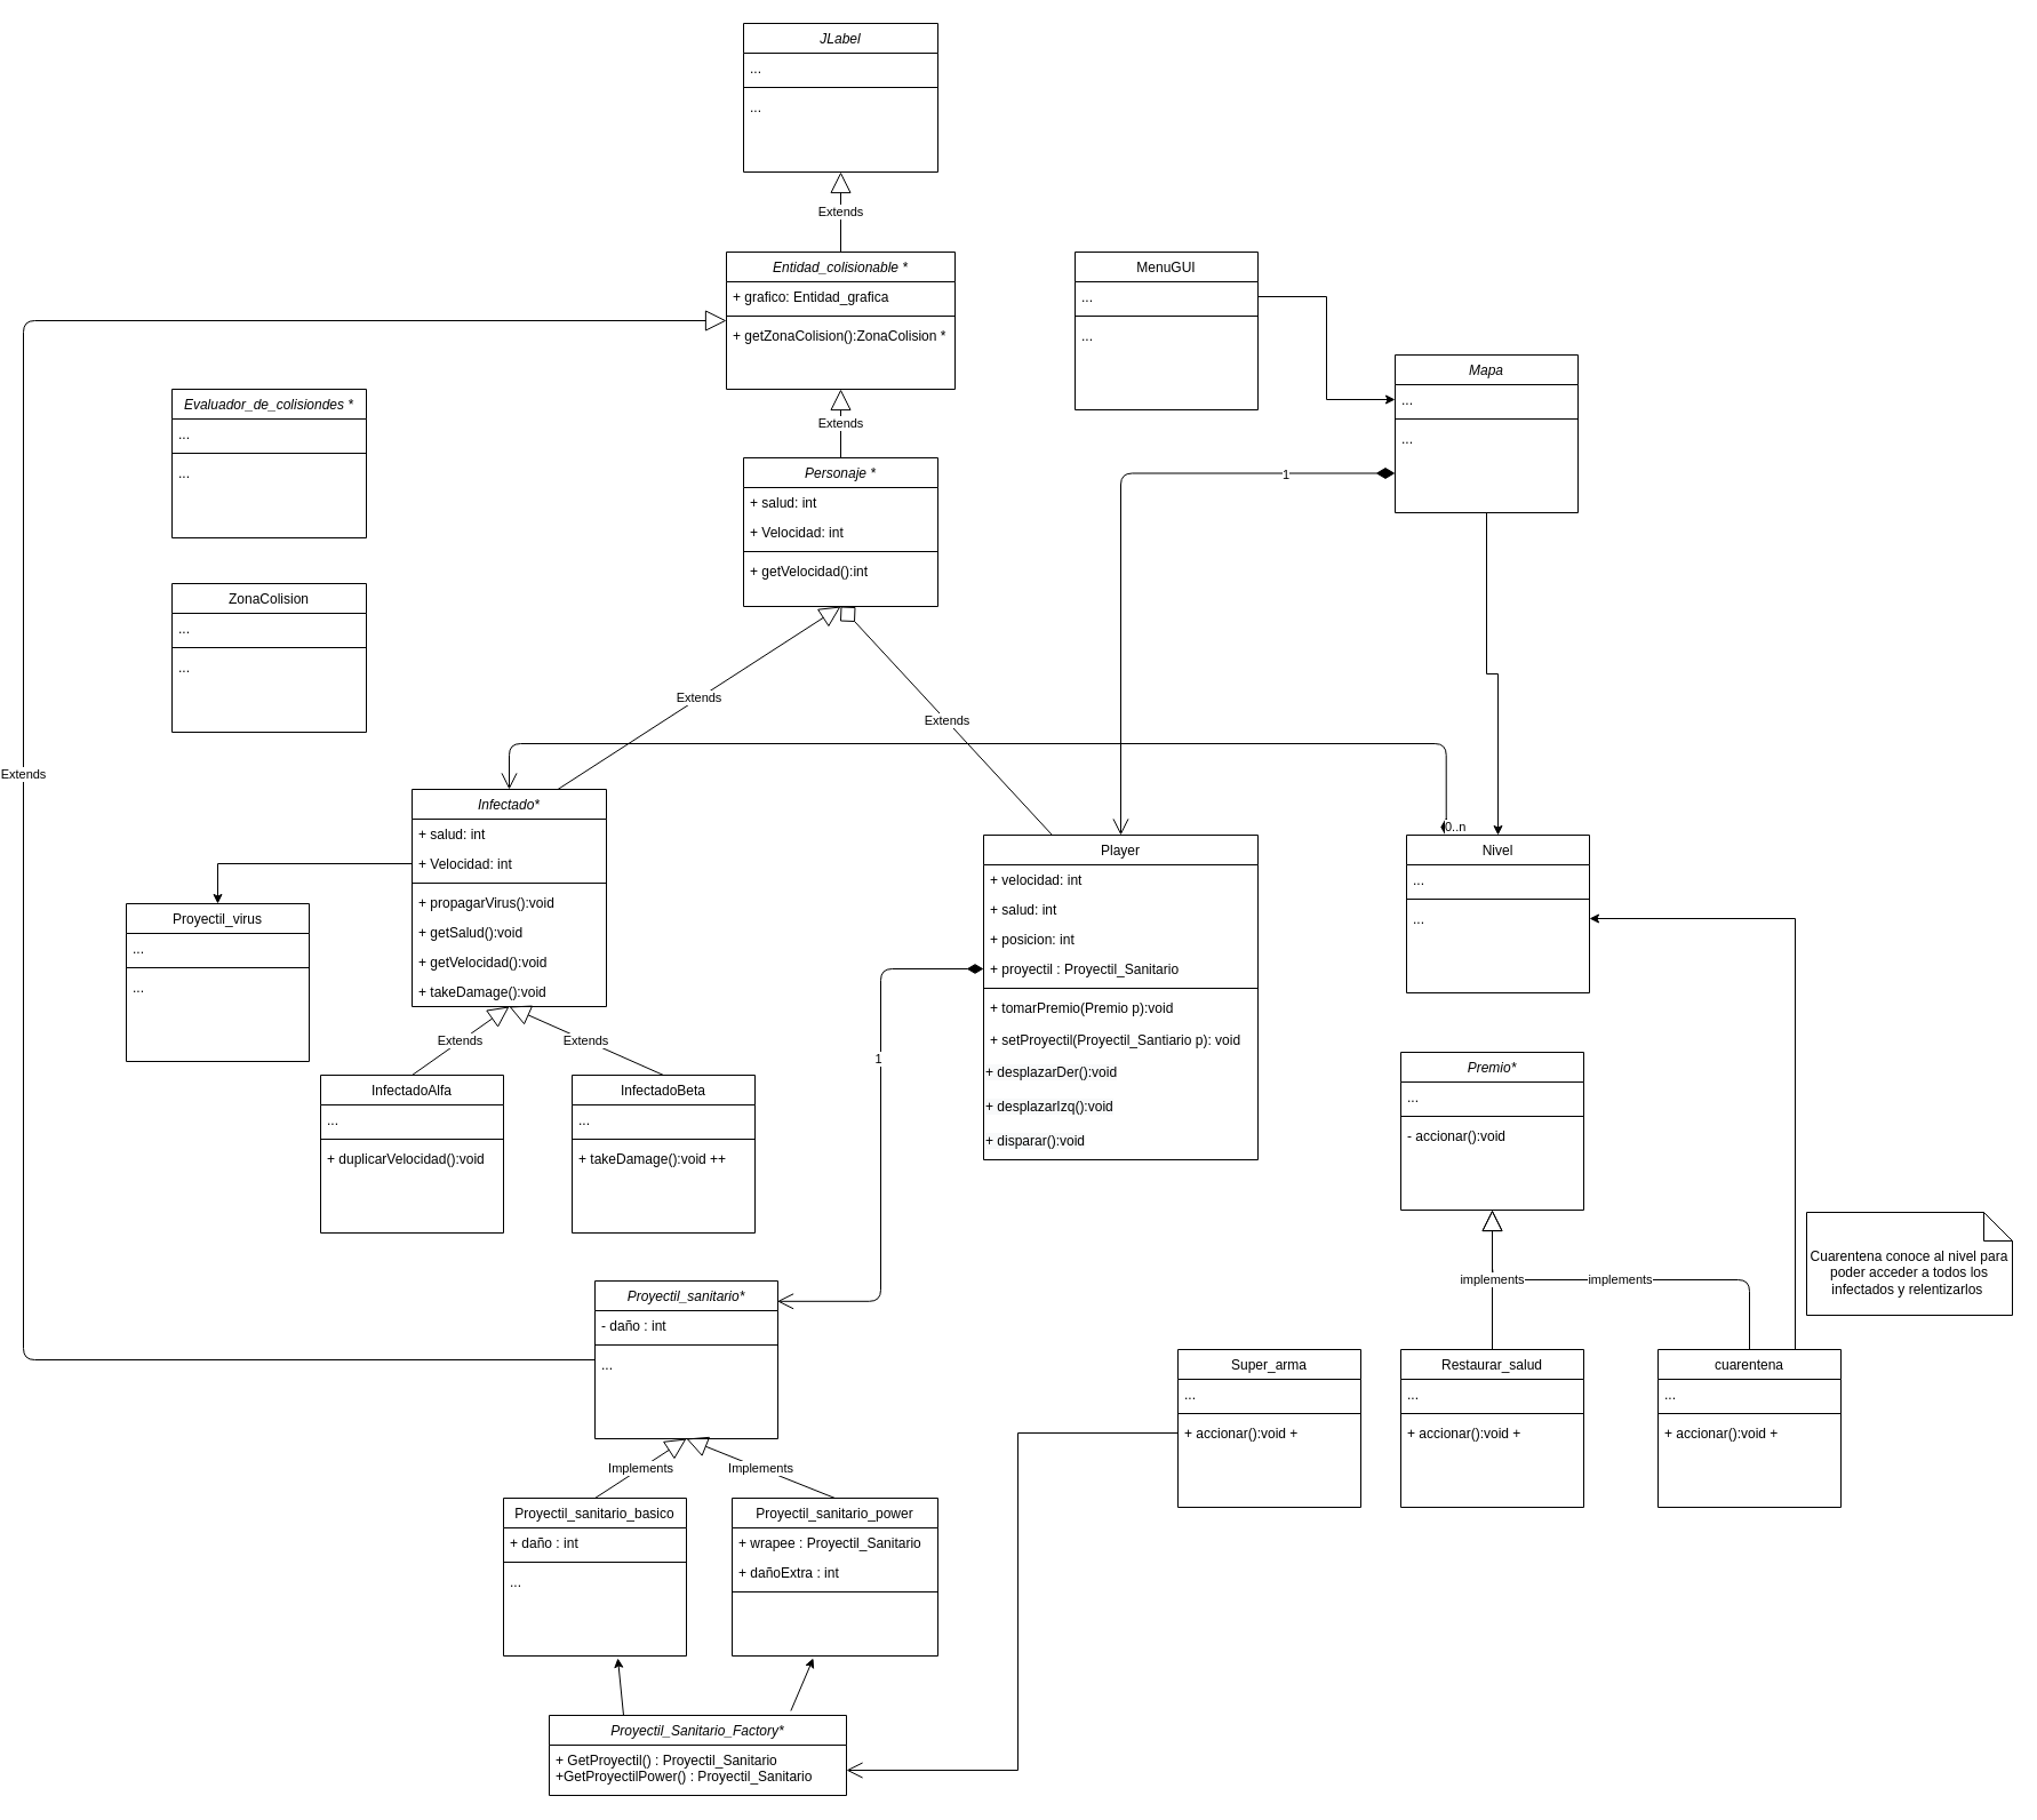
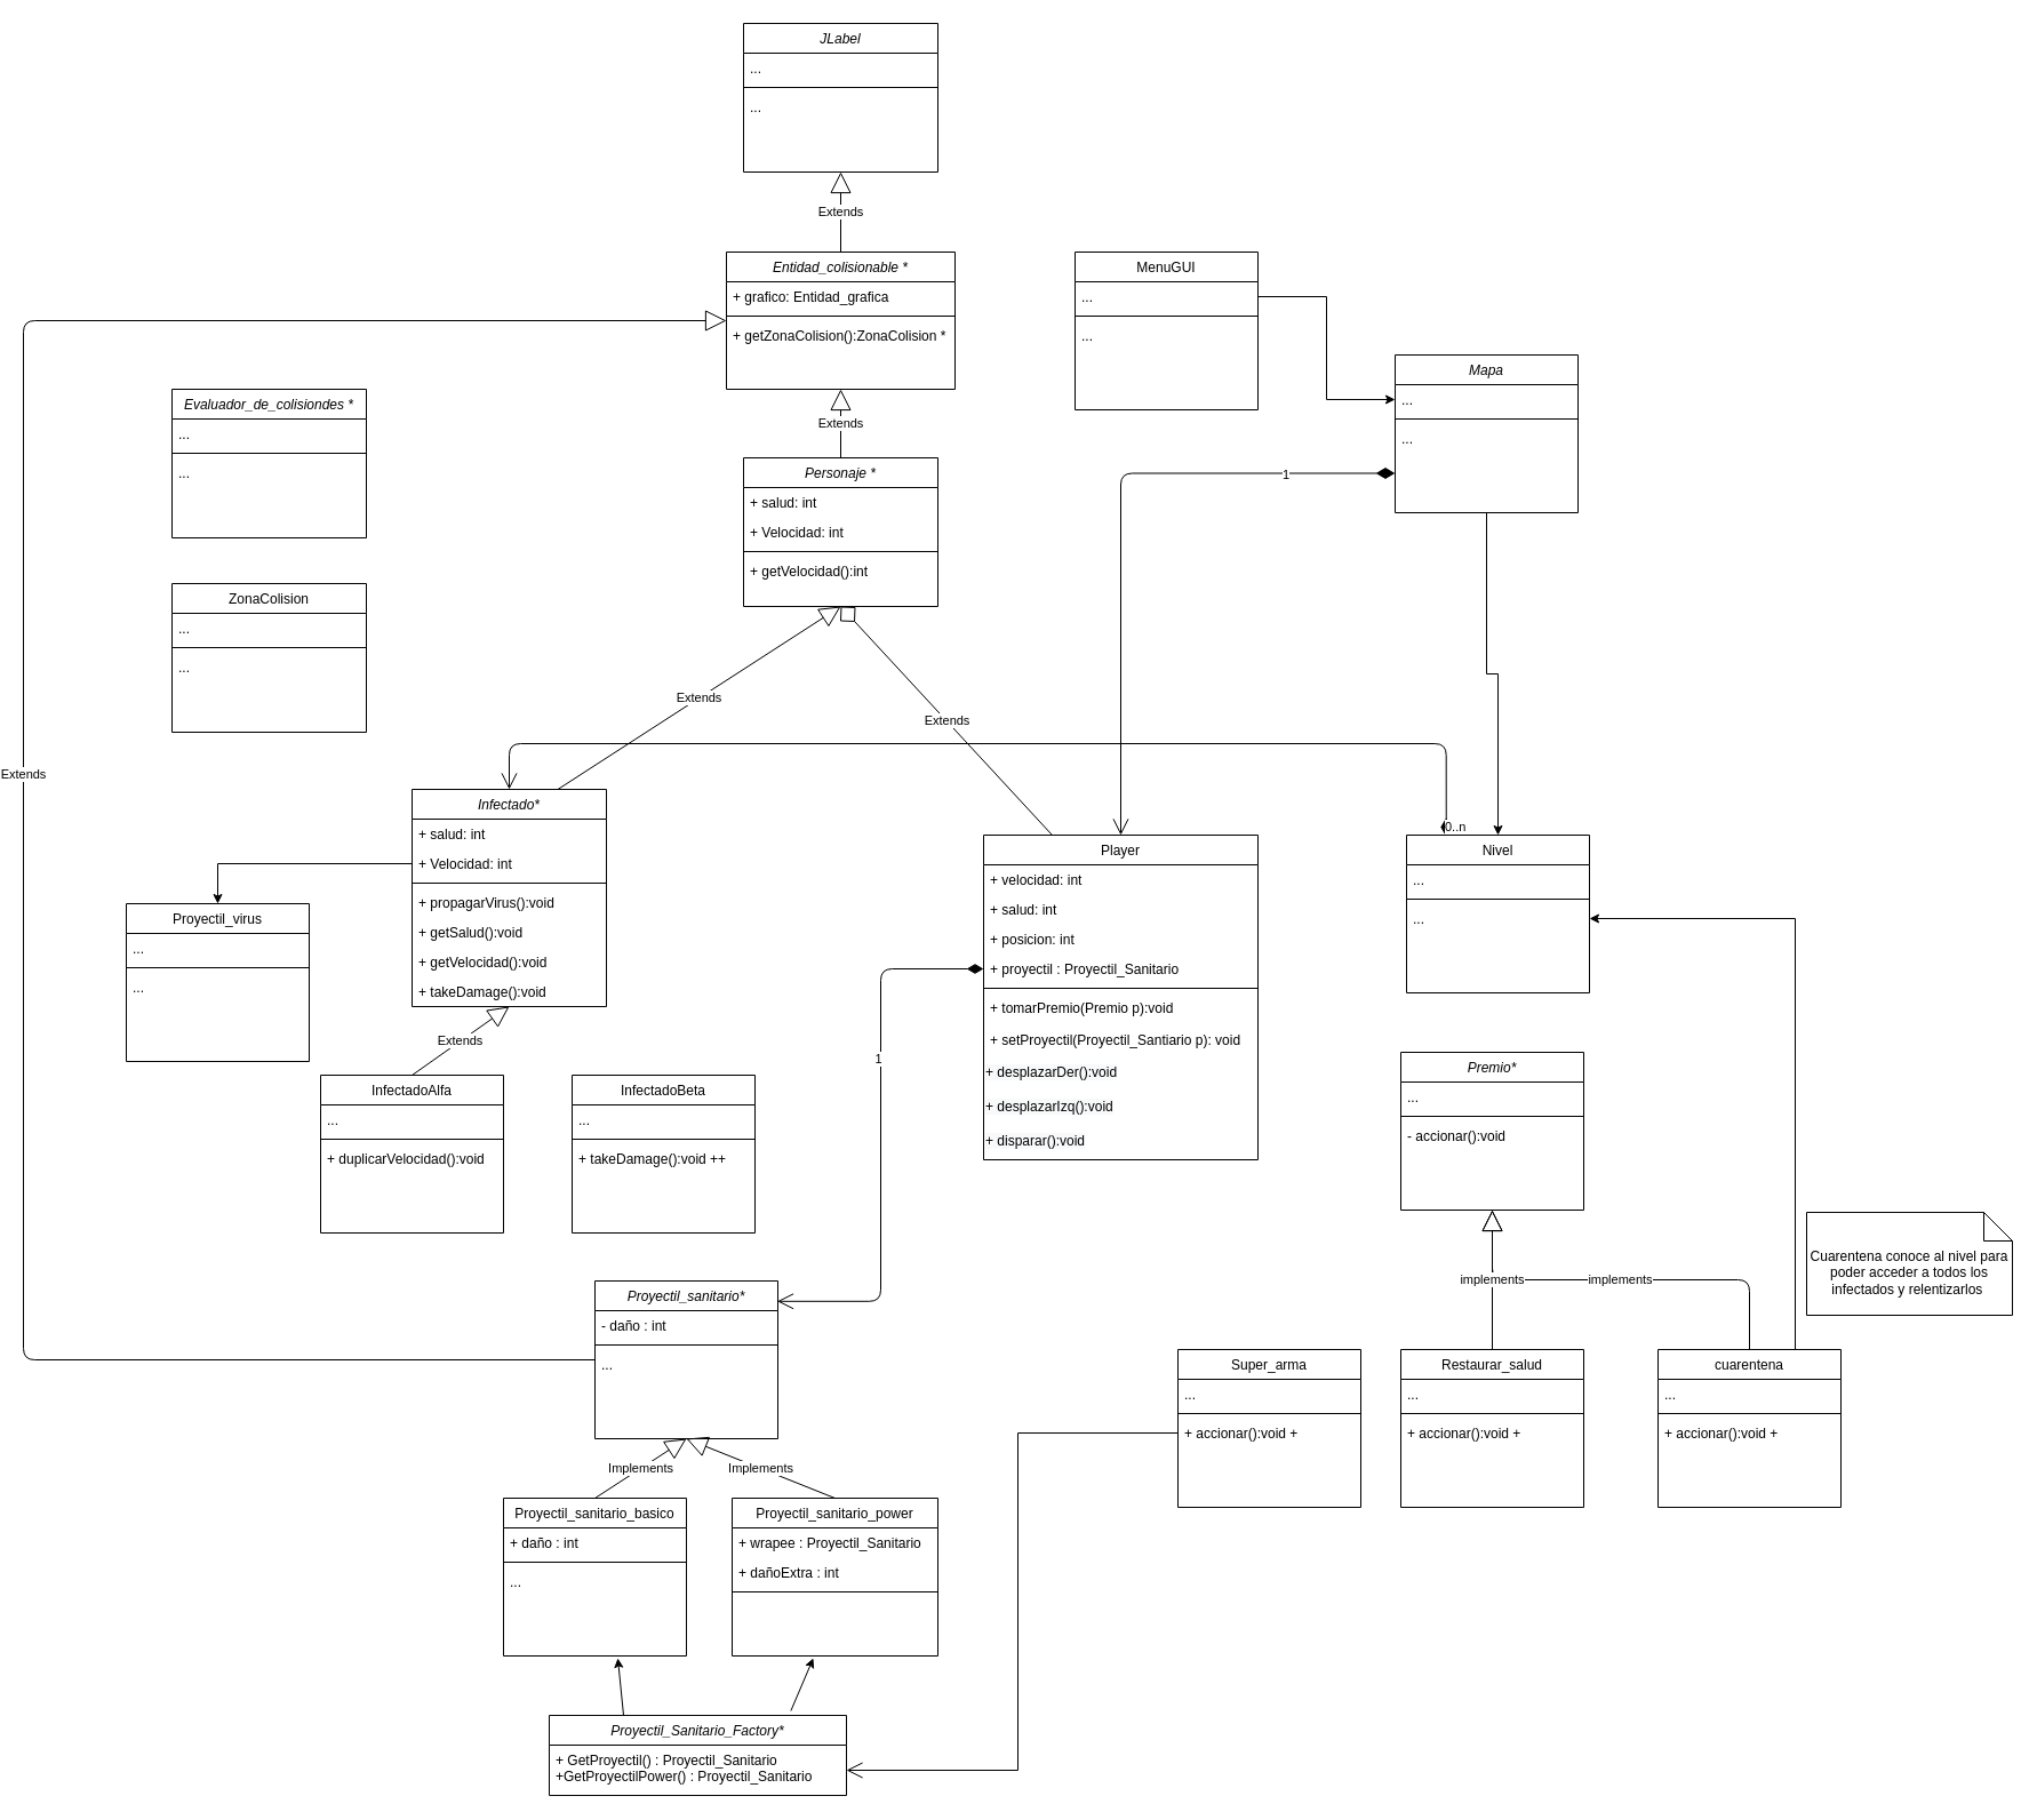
- <mxCell id="27" value="Extends" style="endArrow=block;endSize=16;endFill=0;html=1;exitX=0.5;exitY=0;exitDx=0;exitDy=0;entryX=0.5;entryY=1;entryDx=0;entryDy=0;" parent="1" source="23" target="10" edge="1"><mxGeometry width="160" relative="1" as="geometry"><mxPoint x="370" y="950" as="sourcePoint" /><mxPoint x="600" y="800" as="targetPoint" /></mxGeometry></mxCell>
